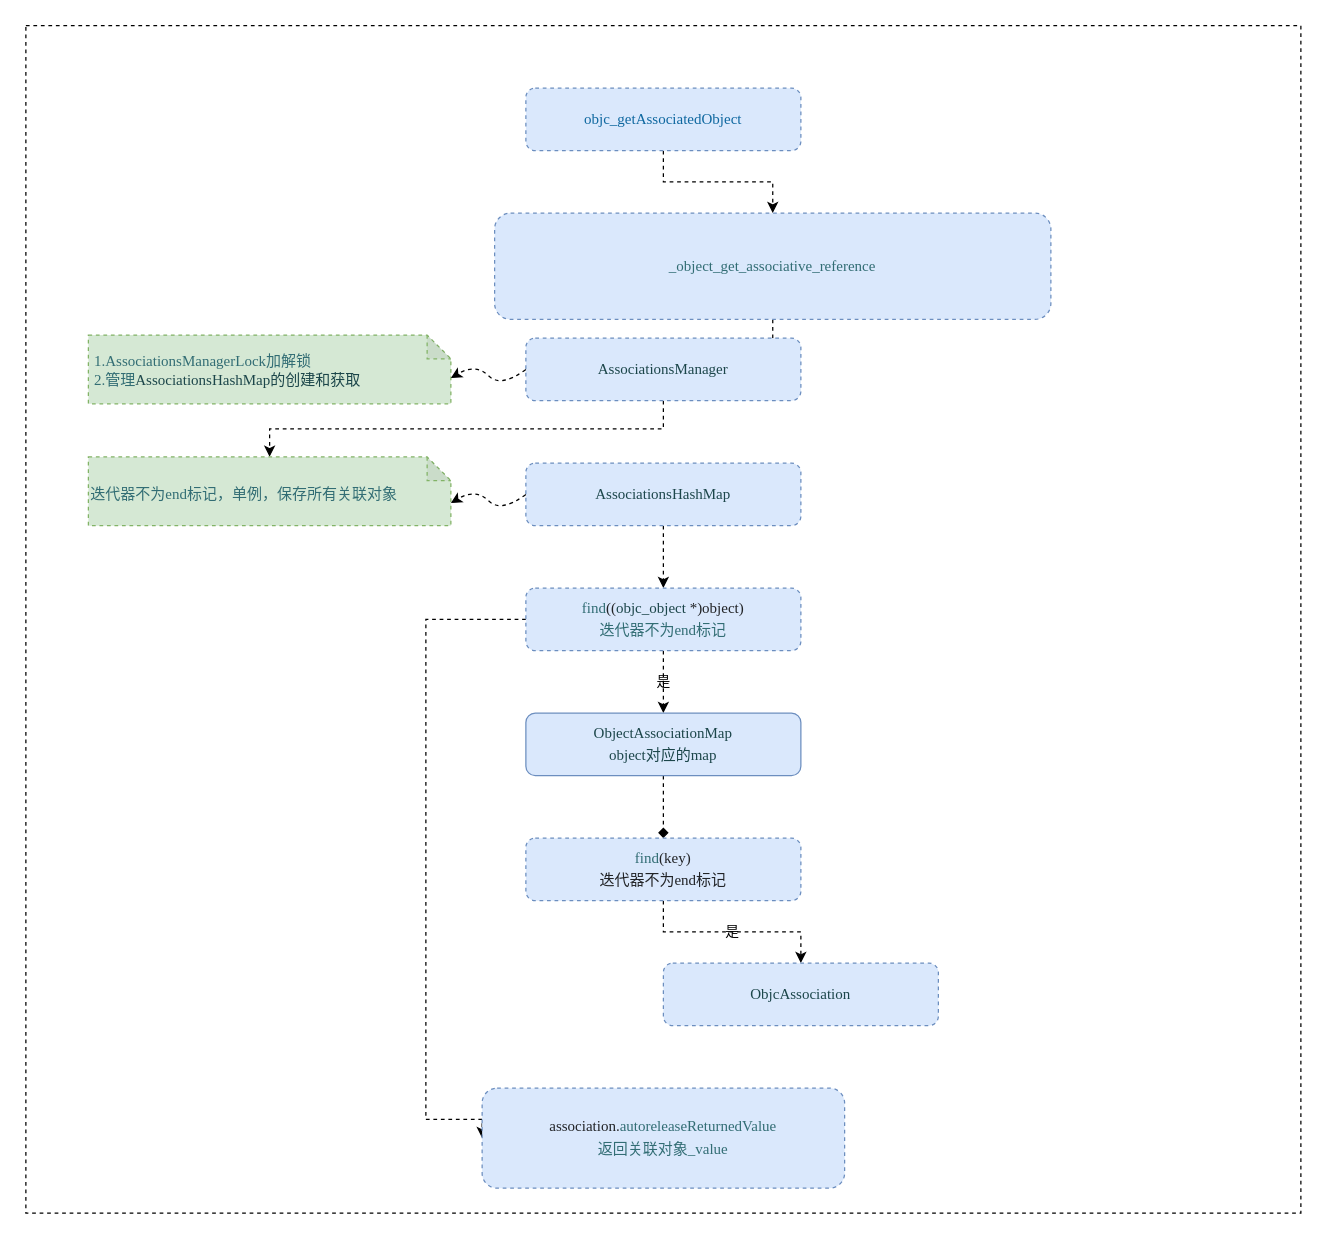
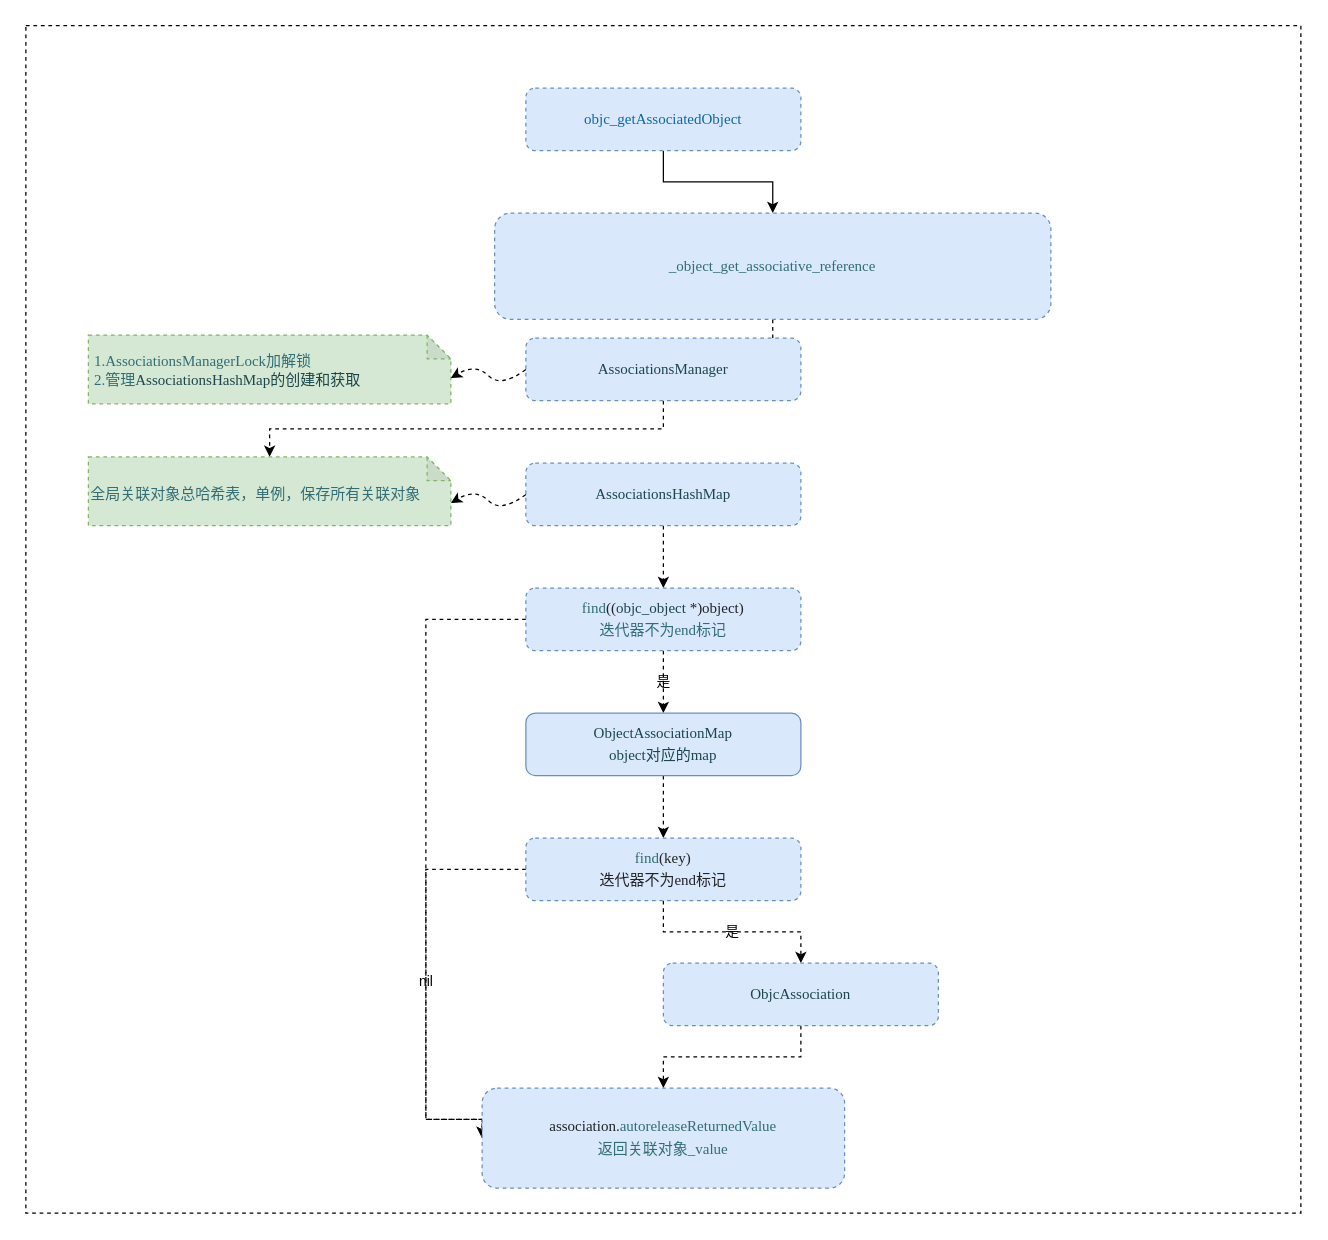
- <mxCell id="3" style="edgeStyle=orthogonalEdgeStyle;rounded=0;orthogonalLoop=1;jettySize=auto;html=1;exitX=0.5;exitY=1;exitDx=0;exitDy=0;entryX=0.5;entryY=0;entryDx=0;entryDy=0;dashed=1;" edge="1" parent="1" source="4" target="6"><mxGeometry relative="1" as="geometry" /></mxCell>
+ <mxCell id="3" style="edgeStyle=orthogonalEdgeStyle;rounded=0;orthogonalLoop=1;jettySize=auto;html=1;exitX=0.5;exitY=1;exitDx=0;exitDy=0;entryX=0.5;entryY=0;entryDx=0;entryDy=0;dashed=0;" edge="1" parent="1" source="4" target="6"><mxGeometry relative="1" as="geometry" /></mxCell>
- <mxCell id="12" value="&lt;p style=&quot;margin: 0px; font-stretch: normal; line-height: normal; font-family: menlo; color: rgb(50, 109, 116);&quot;&gt;迭代器不为end标记，单例，保存所有关联对象&lt;/p&gt;" style="shape=note;whiteSpace=wrap;html=1;backgroundOutline=1;darkOpacity=0.05;align=left;size=19;labelBackgroundColor=none;fillColor=#d5e8d4;strokeColor=#82b366;dashed=1;" vertex="1" parent="1"><mxGeometry x="70" y="365" width="290" height="55" as="geometry" /></mxCell>
+ <mxCell id="12" value="&lt;p style=&quot;margin: 0px; font-stretch: normal; line-height: normal; font-family: menlo; color: rgb(50, 109, 116);&quot;&gt;全局关联对象总哈希表，单例，保存所有关联对象&lt;/p&gt;" style="shape=note;whiteSpace=wrap;html=1;backgroundOutline=1;darkOpacity=0.05;align=left;size=19;labelBackgroundColor=none;fillColor=#d5e8d4;strokeColor=#82b366;dashed=1;" vertex="1" parent="1"><mxGeometry x="70" y="365" width="290" height="55" as="geometry" /></mxCell>
- <mxCell id="18" style="edgeStyle=orthogonalEdgeStyle;rounded=0;orthogonalLoop=1;jettySize=auto;html=1;exitX=0.5;exitY=1;exitDx=0;exitDy=0;entryX=0.5;entryY=0;entryDx=0;entryDy=0;dashed=1;labelBackgroundColor=none;endArrow=diamond;" edge="1" parent="1" source="19" target="22"><mxGeometry relative="1" as="geometry" /></mxCell>
+ <mxCell id="18" style="edgeStyle=orthogonalEdgeStyle;rounded=0;orthogonalLoop=1;jettySize=auto;html=1;exitX=0.5;exitY=1;exitDx=0;exitDy=0;entryX=0.5;entryY=0;entryDx=0;entryDy=0;dashed=1;labelBackgroundColor=none;" edge="1" parent="1" source="19" target="22"><mxGeometry relative="1" as="geometry" /></mxCell>
+ <mxCell id="21" value="nil" style="edgeStyle=orthogonalEdgeStyle;rounded=0;orthogonalLoop=1;jettySize=auto;html=1;exitX=0;exitY=0.5;exitDx=0;exitDy=0;entryX=0;entryY=0.5;entryDx=0;entryDy=0;dashed=1;labelBackgroundColor=none;" edge="1" parent="1" source="22" target="25"><mxGeometry relative="1" as="geometry"><Array as="points"><mxPoint x="340" y="695" /><mxPoint x="340" y="895" /></Array></mxGeometry></mxCell>
+ <mxCell id="23" style="edgeStyle=orthogonalEdgeStyle;rounded=0;orthogonalLoop=1;jettySize=auto;html=1;exitX=0.5;exitY=1;exitDx=0;exitDy=0;entryX=0.5;entryY=0;entryDx=0;entryDy=0;dashed=1;labelBackgroundColor=none;" edge="1" parent="1" source="24" target="25"><mxGeometry relative="1" as="geometry" /></mxCell>
